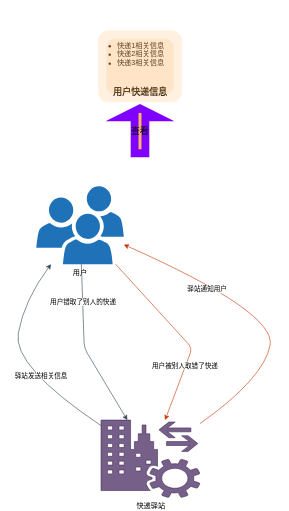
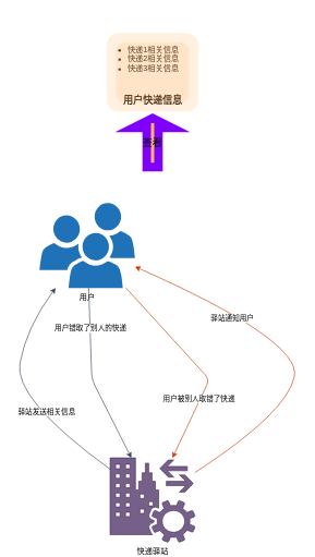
- <mxCell id="3" value="&lt;font color=&quot;#000000&quot;&gt;快递驿站&lt;/font&gt;" style="sketch=0;pointerEvents=1;shadow=0;dashed=0;html=1;strokeColor=#432D57;fillColor=#76608a;labelPosition=center;verticalLabelPosition=bottom;verticalAlign=top;outlineConnect=0;align=center;shape=mxgraph.office.services.federation_service;fontColor=#ffffff;" vertex="1" parent="1"><mxGeometry x="168" y="700" width="165" height="129" as="geometry" /></mxCell>
+ <mxCell id="3" value="&lt;font color=&quot;#000000&quot;&gt;快递驿站&lt;/font&gt;" style="sketch=0;pointerEvents=1;shadow=0;dashed=0;html=1;strokeColor=#432D57;fillColor=#76608a;labelPosition=center;verticalLabelPosition=bottom;verticalAlign=top;outlineConnect=0;align=center;shape=mxgraph.office.services.federation_service;fontColor=#ffffff;" vertex="1" parent="1"><mxGeometry x="168" y="700" width="130" height="129" as="geometry" /></mxCell>
